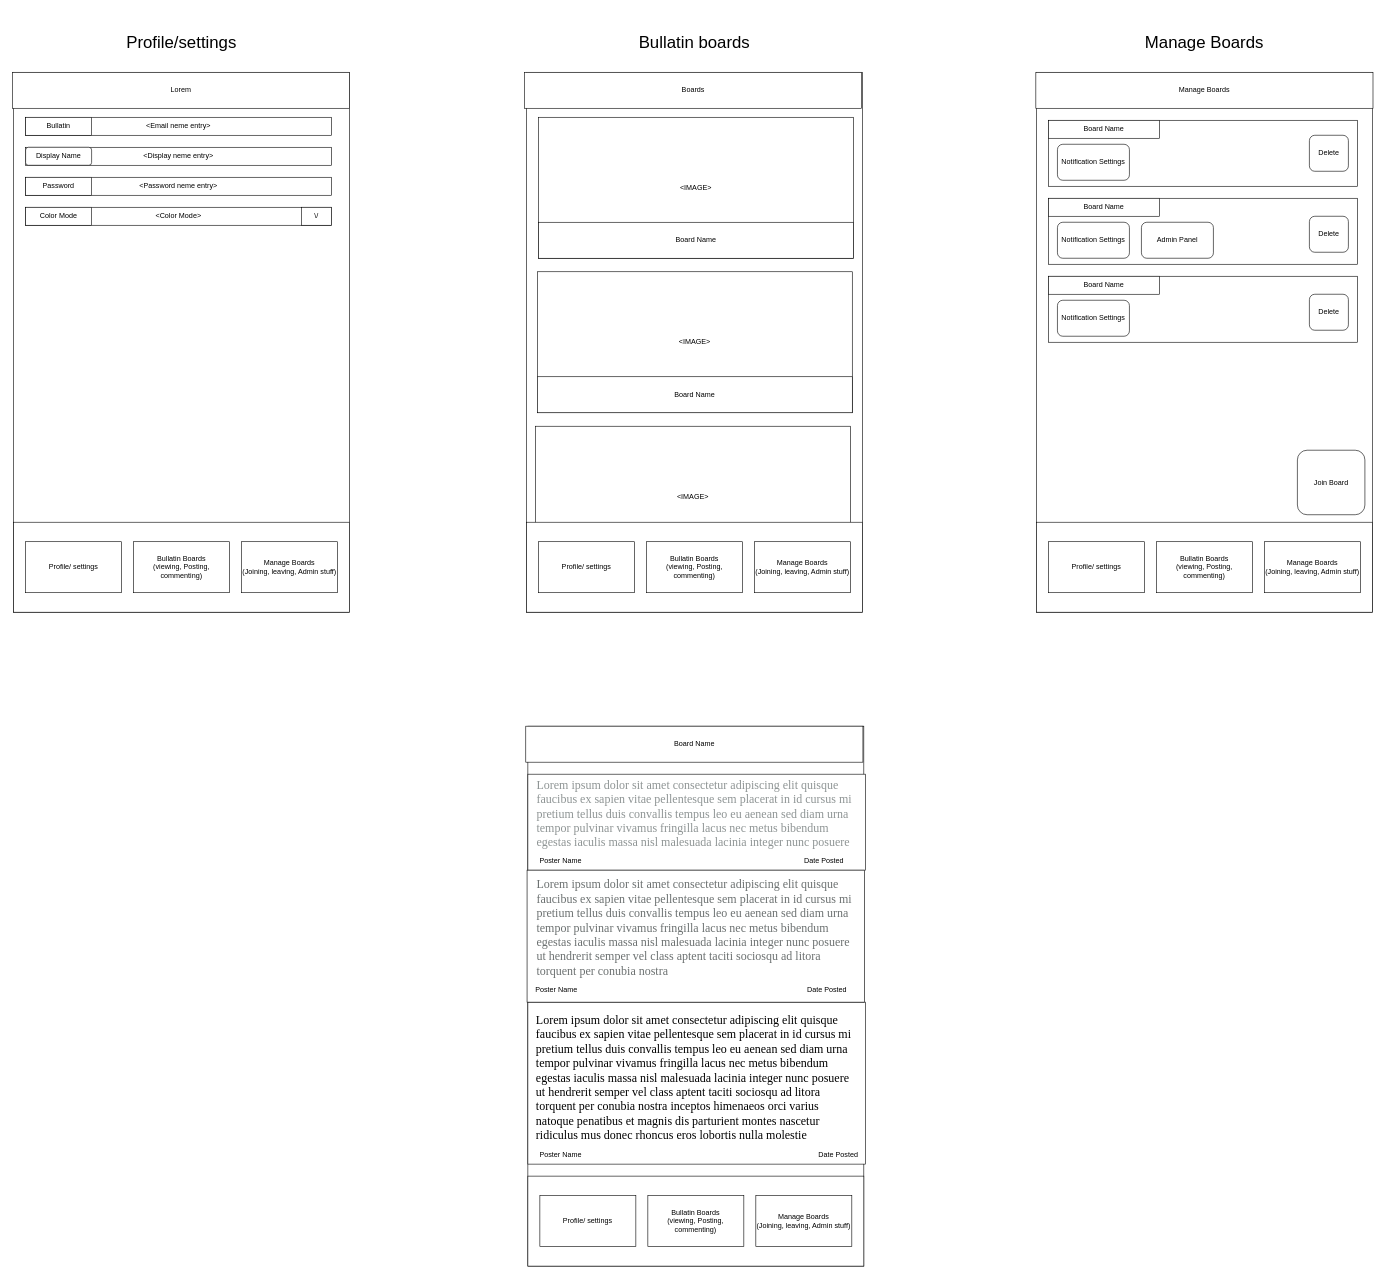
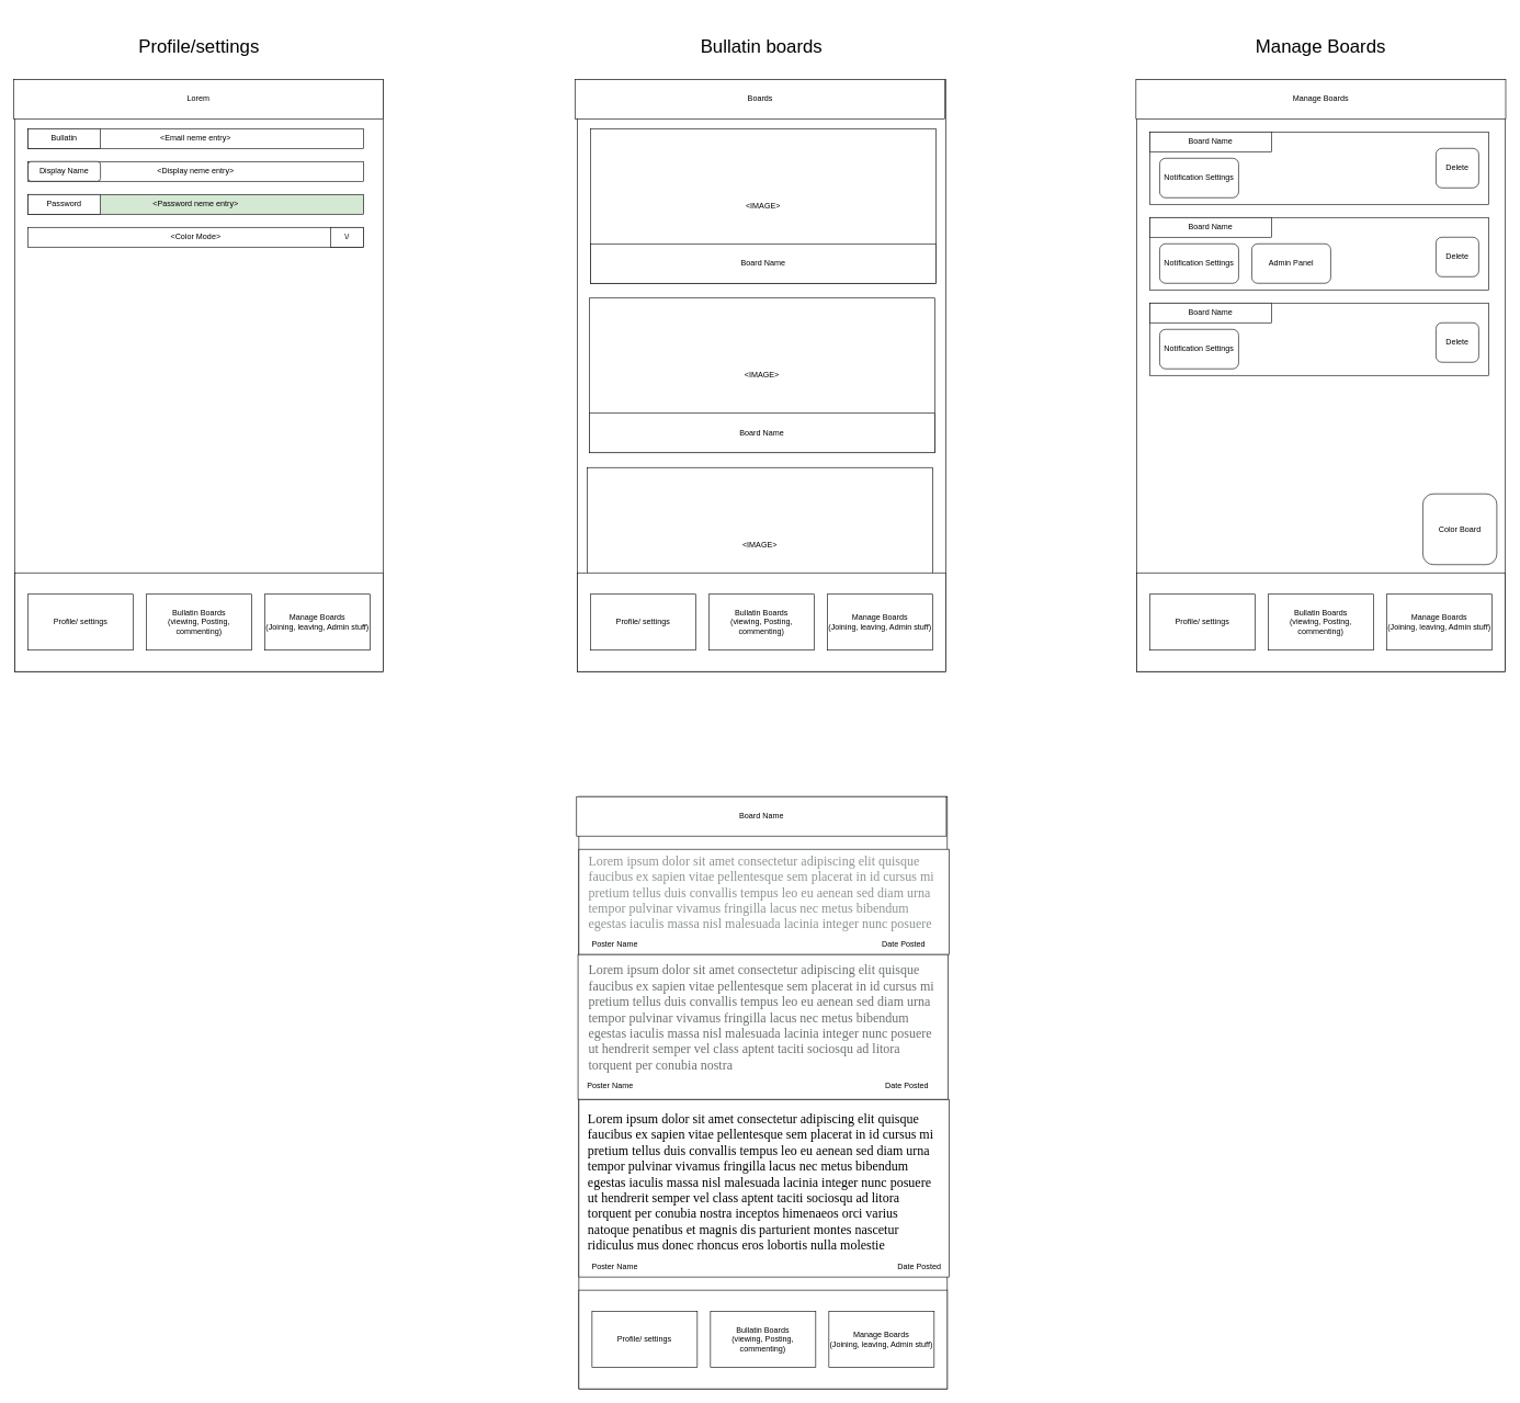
- <mxCell id="18" value="&amp;lt;Password neme entry&amp;gt;" style="rounded=0;whiteSpace=wrap;html=1;" parent="1" vertex="1"><mxGeometry x="42" y="295" width="510" height="30" as="geometry" /></mxCell>
+ <mxCell id="18" value="&amp;lt;Password neme entry&amp;gt;" style="rounded=0;whiteSpace=wrap;html=1;fillColor=#d5e8d4;" parent="1" vertex="1"><mxGeometry x="42" y="295" width="510" height="30" as="geometry" /></mxCell>
- <mxCell id="23" value="Color Mode" style="rounded=0;whiteSpace=wrap;html=1;" parent="1" vertex="1"><mxGeometry x="42" y="345" width="110" height="30" as="geometry" /></mxCell>
- <mxCell id="50" value="&lt;div&gt;Join Board&lt;/div&gt;" style="rounded=1;whiteSpace=wrap;html=1;" parent="1" vertex="1"><mxGeometry x="2162" y="750" width="112.5" height="107.5" as="geometry" /></mxCell>
+ <mxCell id="50" value="&lt;div&gt;Color Board&lt;/div&gt;" style="rounded=1;whiteSpace=wrap;html=1;" parent="1" vertex="1"><mxGeometry x="2162" y="750" width="112.5" height="107.5" as="geometry" /></mxCell>
